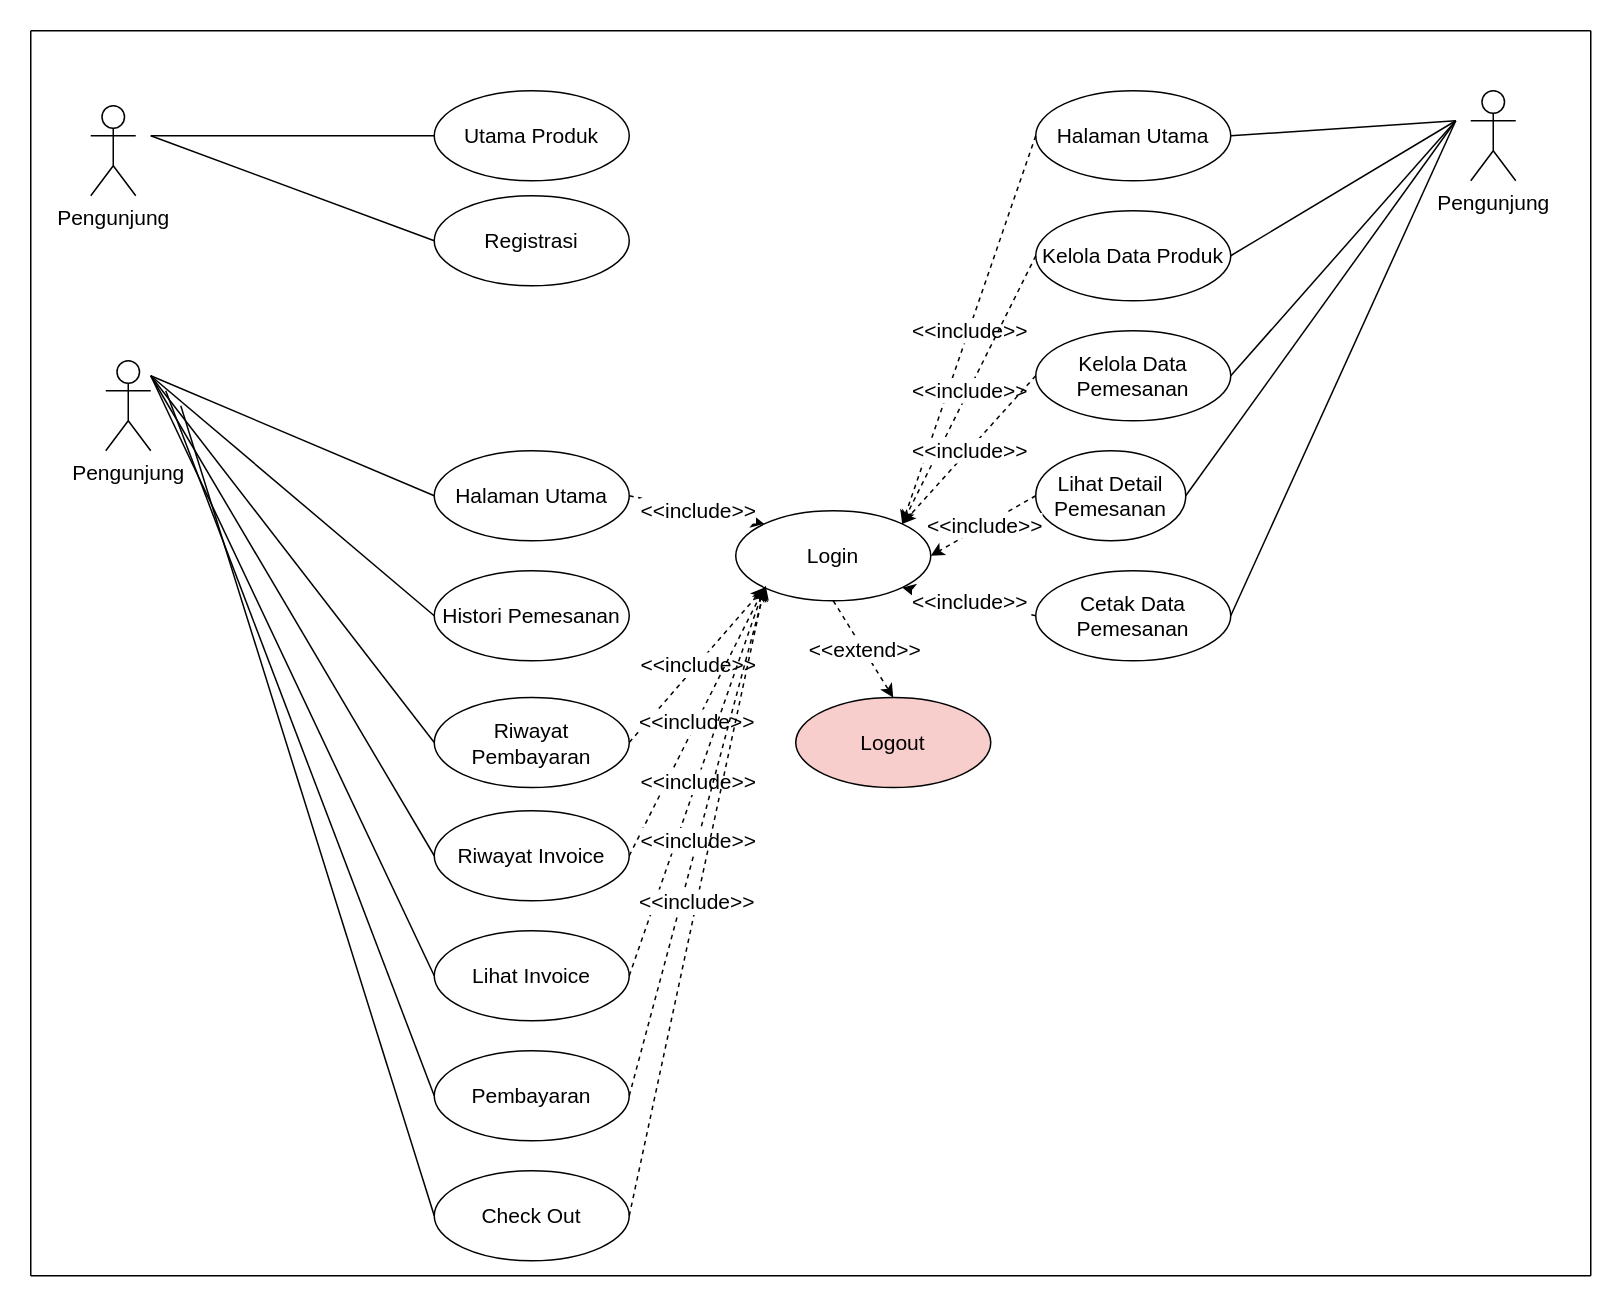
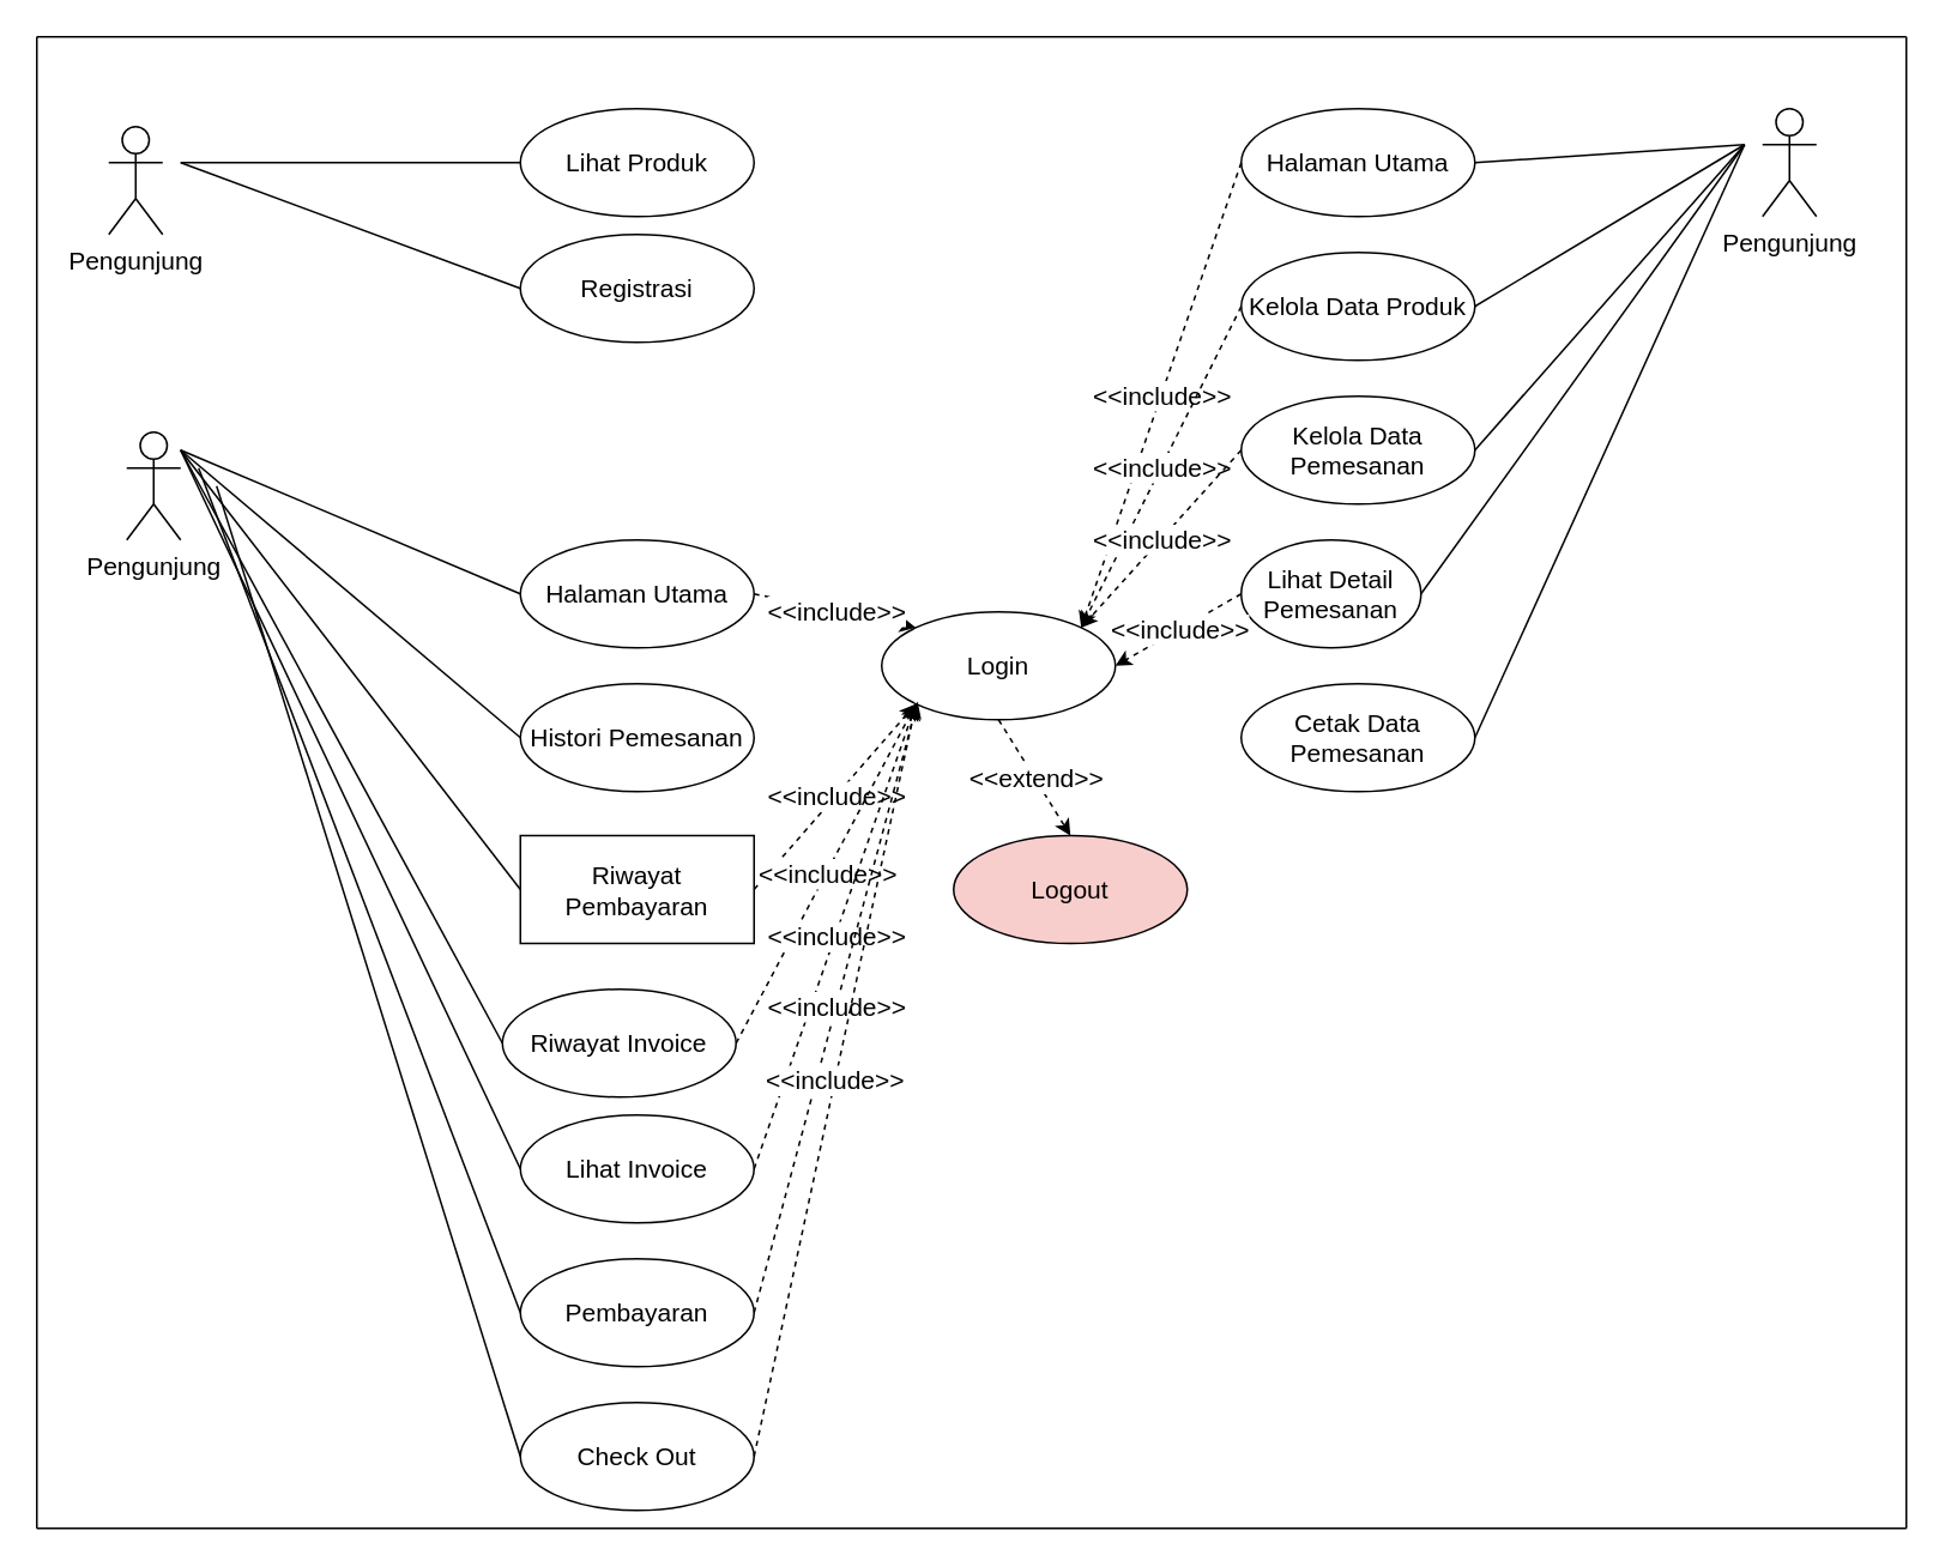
- <mxCell id="3" value="&lt;font style=&quot;font-size: 14px;&quot;&gt;Utama Produk&lt;/font&gt;" style="ellipse;whiteSpace=wrap;html=1;fontSize=14;" parent="1" vertex="1"><mxGeometry x="289" y="60" width="130" height="60" as="geometry" /></mxCell>
+ <mxCell id="3" value="&lt;font style=&quot;font-size: 14px;&quot;&gt;Lihat Produk&lt;/font&gt;" style="ellipse;whiteSpace=wrap;html=1;fontSize=14;" parent="1" vertex="1"><mxGeometry x="289" y="60" width="130" height="60" as="geometry" /></mxCell>
- <mxCell id="46" value="" style="endArrow=classic;html=1;dashed=1;exitX=0;exitY=0.5;exitDx=0;exitDy=0;entryX=1;entryY=1;entryDx=0;entryDy=0;fontSize=14;" parent="1" source="24" target="29" edge="1"><mxGeometry relative="1" as="geometry"><mxPoint x="700" y="340" as="sourcePoint" /><mxPoint x="630" y="380" as="targetPoint" /></mxGeometry></mxCell>
- <mxCell id="47" value="&amp;lt;&amp;lt;include&amp;gt;&amp;gt;" style="edgeLabel;resizable=0;html=1;align=center;verticalAlign=middle;fontSize=14;" parent="46" connectable="0" vertex="1"><mxGeometry relative="1" as="geometry" /></mxCell>
- <mxCell id="11" value="&lt;font style=&quot;font-size: 14px;&quot;&gt;Riwayat Pembayaran&lt;/font&gt;" style="ellipse;whiteSpace=wrap;html=1;fontSize=14;" parent="1" vertex="1"><mxGeometry x="289" y="464.5" width="130" height="60" as="geometry" /></mxCell>
+ <mxCell id="11" value="&lt;font style=&quot;font-size: 14px;&quot;&gt;Riwayat Pembayaran&lt;/font&gt;" style="whiteSpace=wrap;html=1;fontSize=14;rounded=0;" parent="1" vertex="1"><mxGeometry x="289" y="464.5" width="130" height="60" as="geometry" /></mxCell>
- <mxCell id="12" value="&lt;font style=&quot;font-size: 14px;&quot;&gt;Riwayat Invoice&lt;/font&gt;" style="ellipse;whiteSpace=wrap;html=1;fontSize=14;" parent="1" vertex="1"><mxGeometry x="289" y="540" width="130" height="60" as="geometry" /></mxCell>
+ <mxCell id="12" value="&lt;font style=&quot;font-size: 14px;&quot;&gt;Riwayat Invoice&lt;/font&gt;" style="ellipse;whiteSpace=wrap;html=1;fontSize=14;" parent="1" vertex="1"><mxGeometry x="279" y="550" width="130" height="60" as="geometry" /></mxCell>
